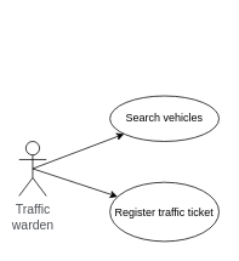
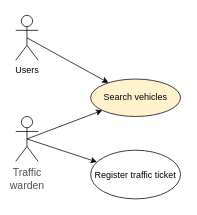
+ <mxCell id="3" value="Users" style="shape=umlActor;verticalLabelPosition=bottom;verticalAlign=top;html=1;outlineConnect=0;" vertex="1" parent="1"><mxGeometry x="20" y="20" width="30" height="60" as="geometry" /></mxCell>
+ <mxCell id="2" style="rounded=1;orthogonalLoop=1;jettySize=auto;html=1;exitX=0.5;exitY=0.5;exitDx=0;exitDy=0;exitPerimeter=0;" edge="1" parent="1" source="3" target="6"><mxGeometry relative="1" as="geometry" /></mxCell>
- <mxCell id="6" value="Search vehicles" style="ellipse;whiteSpace=wrap;html=1;" vertex="1" parent="1"><mxGeometry x="120" y="105" width="120" height="50" as="geometry" /></mxCell>
+ <mxCell id="6" value="Search vehicles" style="ellipse;whiteSpace=wrap;html=1;fillColor=#fff2cc;" vertex="1" parent="1"><mxGeometry x="120" y="105" width="120" height="50" as="geometry" /></mxCell>
